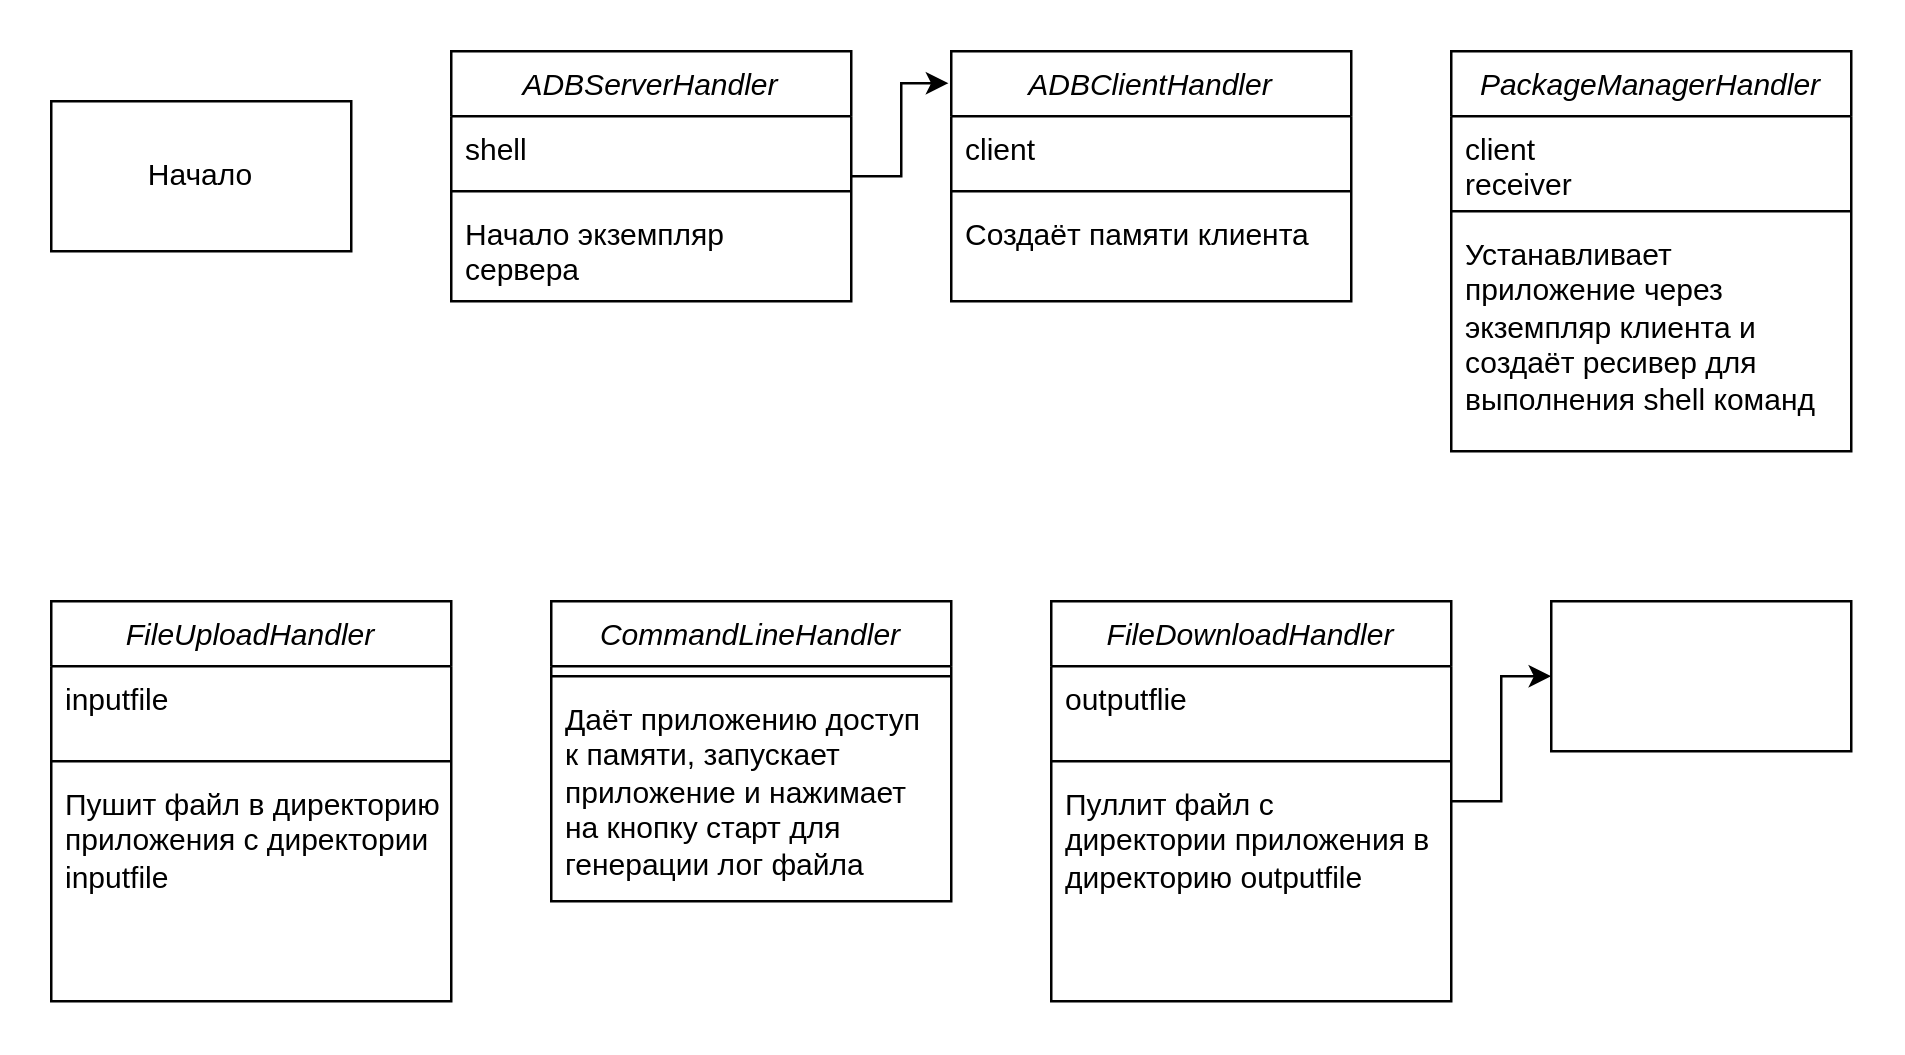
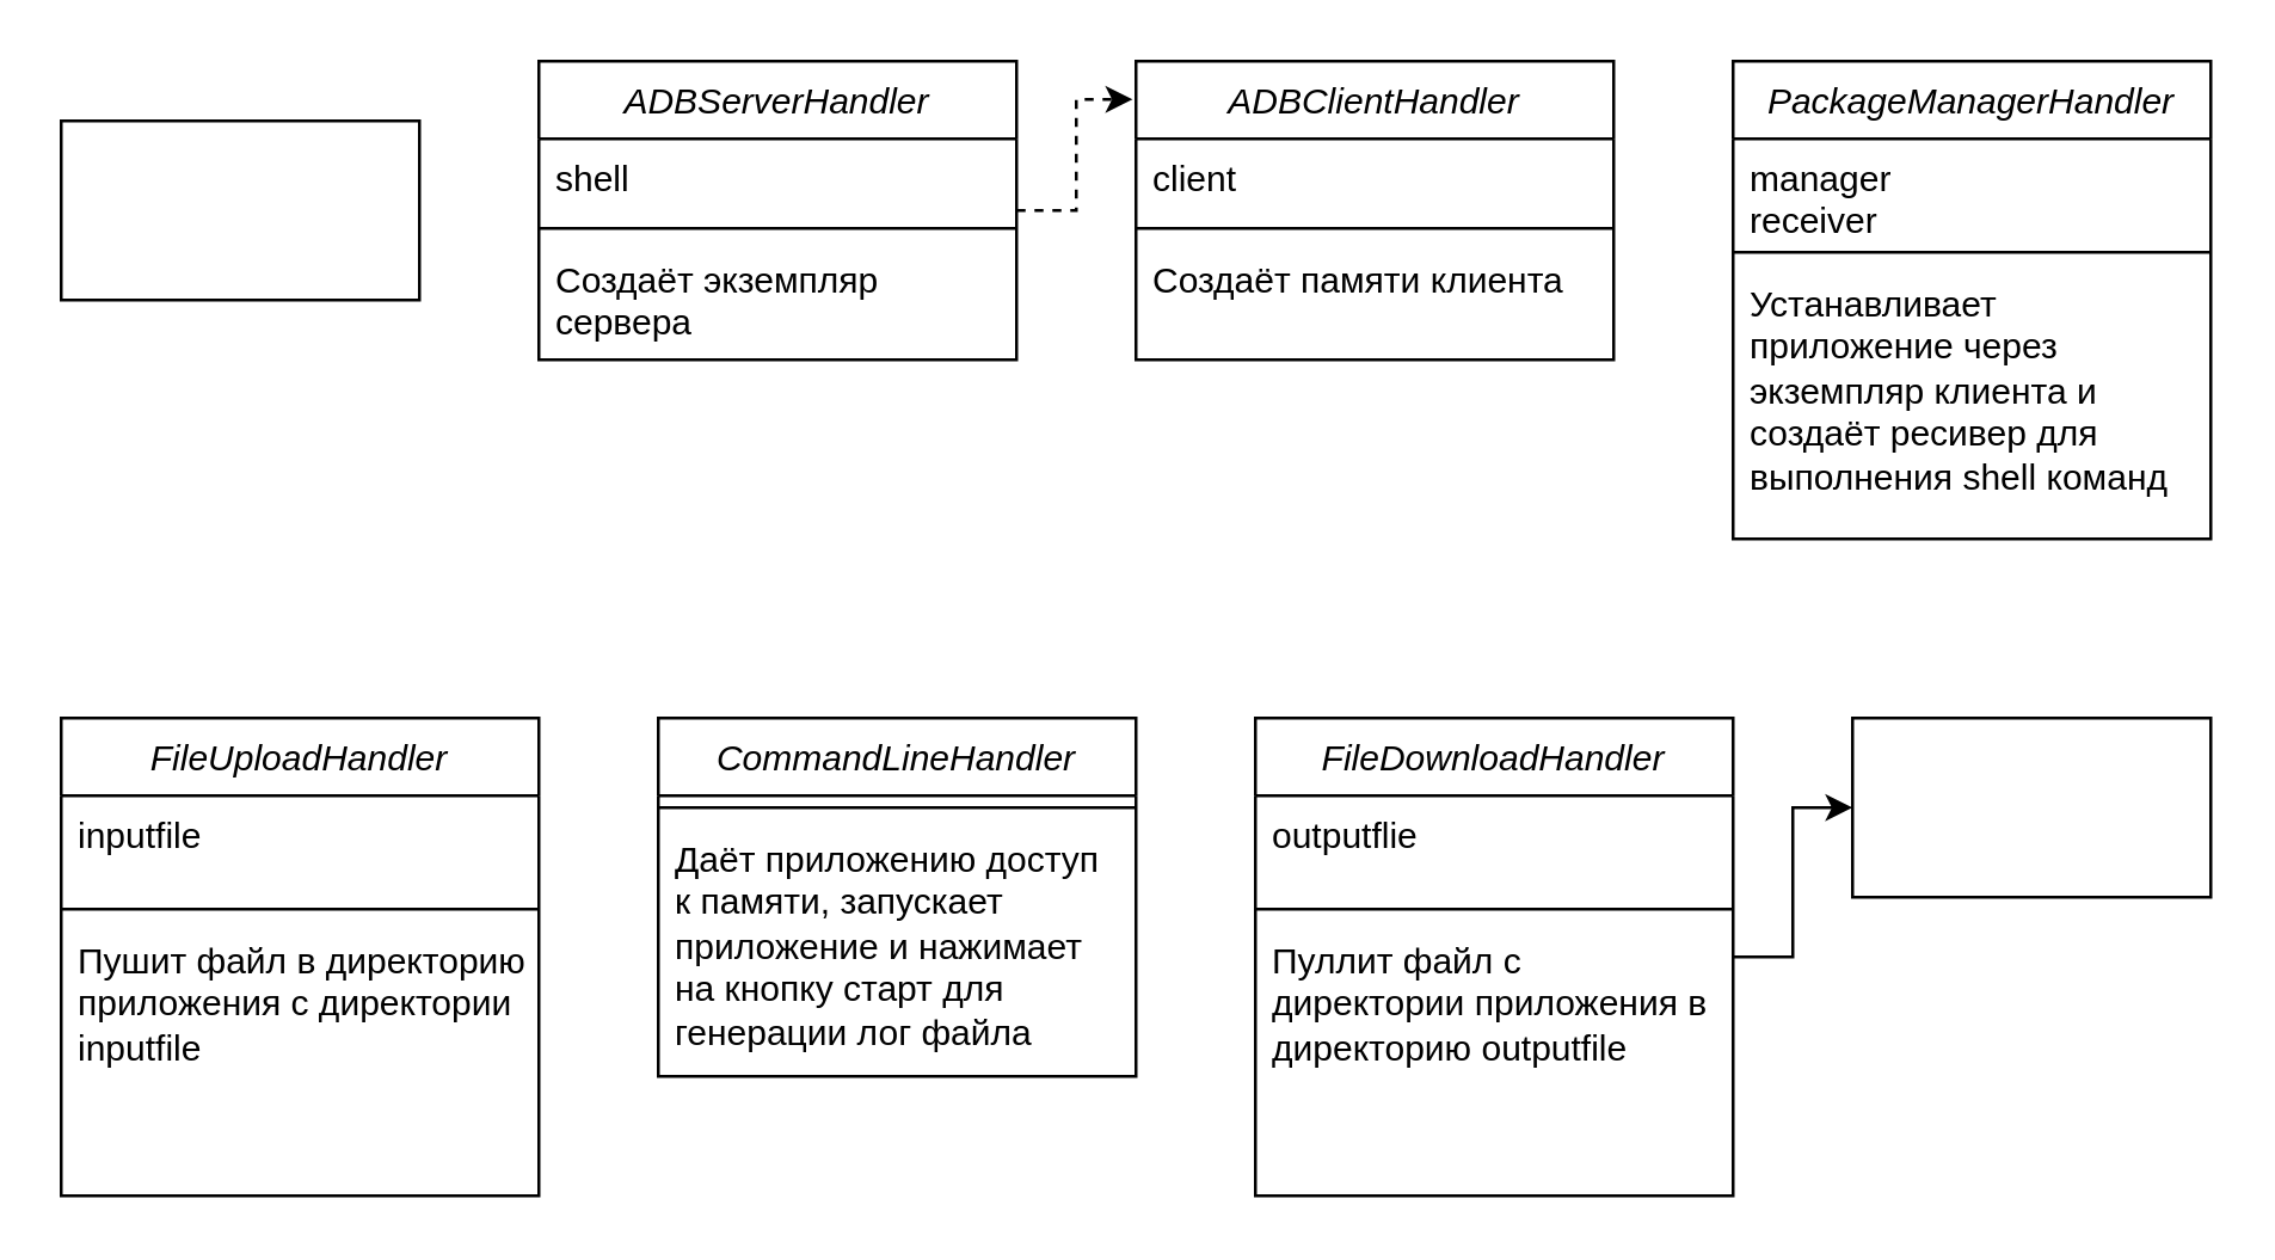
- <mxCell id="2" value="" style="edgeStyle=orthogonalEdgeStyle;rounded=0;orthogonalLoop=1;jettySize=auto;html=1;entryX=-0.007;entryY=0.128;entryDx=0;entryDy=0;entryPerimeter=0;" edge="1" parent="1" source="3" target="7"><mxGeometry relative="1" as="geometry" /></mxCell>
+ <mxCell id="2" value="" style="edgeStyle=orthogonalEdgeStyle;rounded=0;orthogonalLoop=1;jettySize=auto;html=1;entryX=-0.007;entryY=0.128;entryDx=0;entryDy=0;entryPerimeter=0;dashed=1;" edge="1" parent="1" source="3" target="7"><mxGeometry relative="1" as="geometry" /></mxCell>
- <mxCell id="12" value="client&#10;receiver" style="text;align=left;verticalAlign=top;spacingLeft=4;spacingRight=4;overflow=hidden;rotatable=0;points=[[0,0.5],[1,0.5]];portConstraint=eastwest;" vertex="1" parent="11"><mxGeometry y="26" width="160" height="34" as="geometry" /></mxCell>
+ <mxCell id="12" value="manager&#10;receiver" style="text;align=left;verticalAlign=top;spacingLeft=4;spacingRight=4;overflow=hidden;rotatable=0;points=[[0,0.5],[1,0.5]];portConstraint=eastwest;" vertex="1" parent="11"><mxGeometry y="26" width="160" height="34" as="geometry" /></mxCell>
- <mxCell id="29" value="Начало" style="text;html=1;strokeColor=none;fillColor=none;align=center;verticalAlign=middle;whiteSpace=wrap;rounded=0;shadow=0;" vertex="1" parent="27"><mxGeometry y="20" width="120" height="20" as="geometry" /></mxCell>
- <mxCell id="6" value="Начало экземпляр сервера" style="text;align=left;verticalAlign=top;spacingLeft=4;spacingRight=4;overflow=hidden;rotatable=0;points=[[0,0.5],[1,0.5]];portConstraint=eastwest;rounded=0;shadow=0;html=0;whiteSpace=wrap;" vertex="1" parent="3"><mxGeometry y="60" width="160" height="40" as="geometry" /></mxCell>
+ <mxCell id="6" value="Создаёт экземпляр сервера" style="text;align=left;verticalAlign=top;spacingLeft=4;spacingRight=4;overflow=hidden;rotatable=0;points=[[0,0.5],[1,0.5]];portConstraint=eastwest;rounded=0;shadow=0;html=0;whiteSpace=wrap;" vertex="1" parent="3"><mxGeometry y="60" width="160" height="40" as="geometry" /></mxCell>
